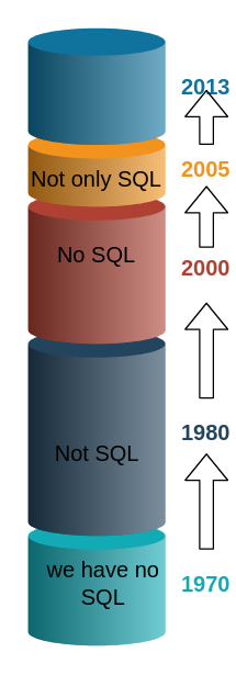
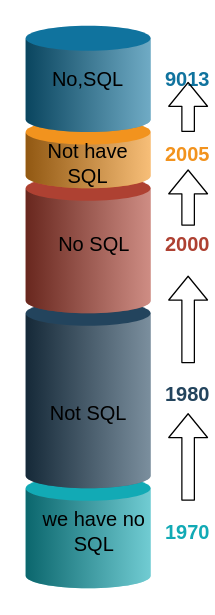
+ <mxCell id="11" value="&lt;font style=&quot;font-size: 16px&quot;&gt;No,SQL&lt;/font&gt;" style="text;html=1;strokeColor=none;fillColor=none;align=center;verticalAlign=middle;whiteSpace=wrap;rounded=0;" vertex="1" parent="1"><mxGeometry x="30" y="52.5" width="80" height="20" as="geometry" /></mxCell>
- <mxCell id="6" value="&lt;font style=&quot;font-size: 16px&quot;&gt;2013&lt;/font&gt;" style="verticalLabelPosition=middle;verticalAlign=middle;html=1;shape=mxgraph.infographic.cylinder;fillColor=#10739E;strokeColor=none;shadow=0;align=left;labelPosition=right;spacingLeft=10;fontStyle=1;fontColor=#10739E;" vertex="1" parent="1"><mxGeometry x="20" width="100" height="85" as="geometry" y="20" /></mxCell>
+ <mxCell id="6" value="&lt;font style=&quot;font-size: 16px&quot;&gt;9013&lt;/font&gt;" style="verticalLabelPosition=middle;verticalAlign=middle;html=1;shape=mxgraph.infographic.cylinder;fillColor=#10739E;strokeColor=none;shadow=0;align=left;labelPosition=right;spacingLeft=10;fontStyle=1;fontColor=#10739E;" vertex="1" parent="1"><mxGeometry x="20" width="100" height="85" as="geometry" y="20" /></mxCell>
- <mxCell id="10" value="&lt;font style=&quot;font-size: 16px&quot;&gt;Not only SQL&lt;/font&gt;" style="text;html=1;strokeColor=none;fillColor=none;align=center;verticalAlign=middle;whiteSpace=wrap;rounded=0;" vertex="1" parent="1"><mxGeometry x="20" y="120" width="100" height="20" as="geometry" /></mxCell>
+ <mxCell id="10" value="&lt;font style=&quot;font-size: 16px&quot;&gt;Not have SQL&lt;/font&gt;" style="text;html=1;strokeColor=none;fillColor=none;align=center;verticalAlign=middle;whiteSpace=wrap;rounded=0;" vertex="1" parent="1"><mxGeometry x="20" y="120" width="100" height="20" as="geometry" /></mxCell>
- <mxCell id="8" value="&lt;font style=&quot;font-size: 16px&quot;&gt;No SQL&lt;/font&gt;" style="text;html=1;strokeColor=none;fillColor=none;align=center;verticalAlign=middle;whiteSpace=wrap;rounded=0;" vertex="1" parent="1"><mxGeometry x="35" y="175" width="70" height="20" as="geometry" /></mxCell>
+ <mxCell id="8" value="&lt;font style=&quot;font-size: 16px&quot;&gt;No SQL&lt;/font&gt;" style="text;html=1;strokeColor=none;fillColor=none;align=center;verticalAlign=middle;whiteSpace=wrap;rounded=0;" vertex="1" parent="1"><mxGeometry x="40" y="185" width="70" height="20" as="geometry" /></mxCell>
